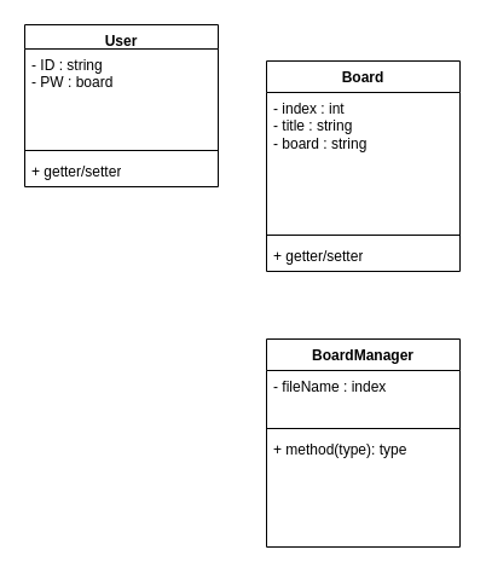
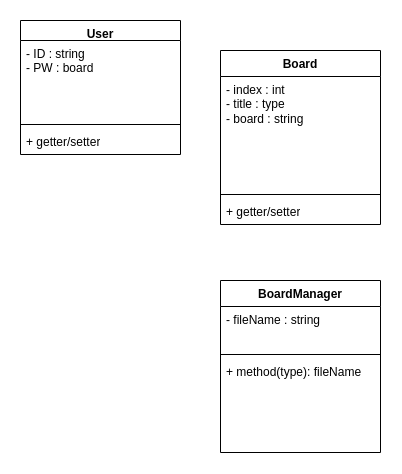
- <mxCell id="7" value="- index : int&lt;div&gt;- title : string&lt;/div&gt;&lt;div&gt;- board : string&lt;/div&gt;&lt;div&gt;&lt;br&gt;&lt;/div&gt;" style="text;strokeColor=none;fillColor=none;align=left;verticalAlign=top;spacingLeft=4;spacingRight=4;overflow=hidden;rotatable=0;points=[[0,0.5],[1,0.5]];portConstraint=eastwest;whiteSpace=wrap;html=1;" vertex="1" parent="6"><mxGeometry y="26" width="160" height="114" as="geometry" /></mxCell>
+ <mxCell id="7" value="- index : int&lt;div&gt;- title : type&lt;/div&gt;&lt;div&gt;- board : string&lt;/div&gt;&lt;div&gt;&lt;br&gt;&lt;/div&gt;" style="text;strokeColor=none;fillColor=none;align=left;verticalAlign=top;spacingLeft=4;spacingRight=4;overflow=hidden;rotatable=0;points=[[0,0.5],[1,0.5]];portConstraint=eastwest;whiteSpace=wrap;html=1;" vertex="1" parent="6"><mxGeometry y="26" width="160" height="114" as="geometry" /></mxCell>
- <mxCell id="11" value="- fileName : index" style="text;strokeColor=none;fillColor=none;align=left;verticalAlign=top;spacingLeft=4;spacingRight=4;overflow=hidden;rotatable=0;points=[[0,0.5],[1,0.5]];portConstraint=eastwest;whiteSpace=wrap;html=1;" vertex="1" parent="10"><mxGeometry y="26" width="160" height="44" as="geometry" /></mxCell>
+ <mxCell id="11" value="- fileName : string" style="text;strokeColor=none;fillColor=none;align=left;verticalAlign=top;spacingLeft=4;spacingRight=4;overflow=hidden;rotatable=0;points=[[0,0.5],[1,0.5]];portConstraint=eastwest;whiteSpace=wrap;html=1;" vertex="1" parent="10"><mxGeometry y="26" width="160" height="44" as="geometry" /></mxCell>
- <mxCell id="13" value="+ method(type): type" style="text;strokeColor=none;fillColor=none;align=left;verticalAlign=top;spacingLeft=4;spacingRight=4;overflow=hidden;rotatable=0;points=[[0,0.5],[1,0.5]];portConstraint=eastwest;whiteSpace=wrap;html=1;" vertex="1" parent="10"><mxGeometry y="78" width="160" height="94" as="geometry" /></mxCell>
+ <mxCell id="13" value="+ method(type): fileName" style="text;strokeColor=none;fillColor=none;align=left;verticalAlign=top;spacingLeft=4;spacingRight=4;overflow=hidden;rotatable=0;points=[[0,0.5],[1,0.5]];portConstraint=eastwest;whiteSpace=wrap;html=1;" vertex="1" parent="10"><mxGeometry y="78" width="160" height="94" as="geometry" /></mxCell>
